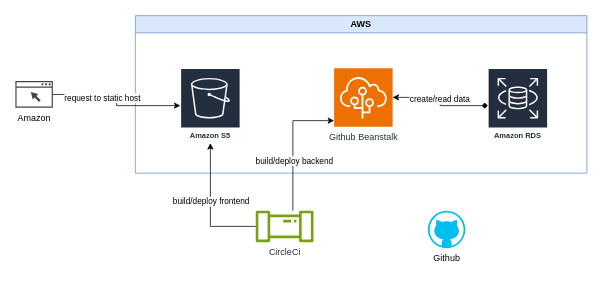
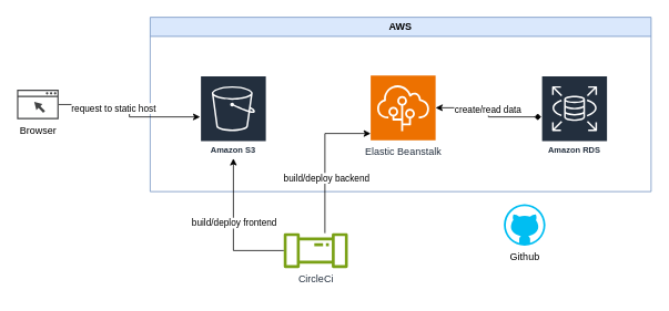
- <mxCell id="10" value="Amazon" style="sketch=0;pointerEvents=1;shadow=0;dashed=0;html=1;strokeColor=none;fillColor=#434445;aspect=fixed;labelPosition=center;verticalLabelPosition=bottom;verticalAlign=top;align=center;outlineConnect=0;shape=mxgraph.vvd.web_browser;" vertex="1" parent="1"><mxGeometry x="20" y="107.25" width="50" height="35.5" as="geometry" /></mxCell>
+ <mxCell id="10" value="Browser" style="sketch=0;pointerEvents=1;shadow=0;dashed=0;html=1;strokeColor=none;fillColor=#434445;aspect=fixed;labelPosition=center;verticalLabelPosition=bottom;verticalAlign=top;align=center;outlineConnect=0;shape=mxgraph.vvd.web_browser;" vertex="1" parent="1"><mxGeometry x="20" y="107.25" width="50" height="35.5" as="geometry" /></mxCell>
- <mxCell id="4" value="Amazon S5" style="sketch=0;outlineConnect=0;fontColor=#232F3E;gradientColor=none;strokeColor=#ffffff;fillColor=#232F3E;dashed=0;verticalLabelPosition=middle;verticalAlign=bottom;align=center;html=1;whiteSpace=wrap;fontSize=10;fontStyle=1;spacing=3;shape=mxgraph.aws4.productIcon;prIcon=mxgraph.aws4.s3;" vertex="1" parent="2"><mxGeometry x="60" y="70" width="80" height="100" as="geometry" /></mxCell>
+ <mxCell id="4" value="Amazon S3" style="sketch=0;outlineConnect=0;fontColor=#232F3E;gradientColor=none;strokeColor=#ffffff;fillColor=#232F3E;dashed=0;verticalLabelPosition=middle;verticalAlign=bottom;align=center;html=1;whiteSpace=wrap;fontSize=10;fontStyle=1;spacing=3;shape=mxgraph.aws4.productIcon;prIcon=mxgraph.aws4.s3;" vertex="1" parent="2"><mxGeometry x="60" y="70" width="80" height="100" as="geometry" /></mxCell>
- <mxCell id="7" value="Github Beanstalk" style="sketch=0;points=[[0,0,0],[0.25,0,0],[0.5,0,0],[0.75,0,0],[1,0,0],[0,1,0],[0.25,1,0],[0.5,1,0],[0.75,1,0],[1,1,0],[0,0.25,0],[0,0.5,0],[0,0.75,0],[1,0.25,0],[1,0.5,0],[1,0.75,0]];outlineConnect=0;fontColor=#232F3E;fillColor=#ED7100;strokeColor=#ffffff;dashed=0;verticalLabelPosition=bottom;verticalAlign=top;align=center;html=1;fontSize=12;fontStyle=0;aspect=fixed;shape=mxgraph.aws4.resourceIcon;resIcon=mxgraph.aws4.elastic_beanstalk;" vertex="1" parent="2"><mxGeometry x="265" y="70" width="78" height="78" as="geometry" /></mxCell>
+ <mxCell id="7" value="Elastic Beanstalk" style="sketch=0;points=[[0,0,0],[0.25,0,0],[0.5,0,0],[0.75,0,0],[1,0,0],[0,1,0],[0.25,1,0],[0.5,1,0],[0.75,1,0],[1,1,0],[0,0.25,0],[0,0.5,0],[0,0.75,0],[1,0.25,0],[1,0.5,0],[1,0.75,0]];outlineConnect=0;fontColor=#232F3E;fillColor=#ED7100;strokeColor=#ffffff;dashed=0;verticalLabelPosition=bottom;verticalAlign=top;align=center;html=1;fontSize=12;fontStyle=0;aspect=fixed;shape=mxgraph.aws4.resourceIcon;resIcon=mxgraph.aws4.elastic_beanstalk;" vertex="1" parent="2"><mxGeometry x="265" y="70" width="78" height="78" as="geometry" /></mxCell>
- <mxCell id="11" value="Github" style="verticalLabelPosition=bottom;html=1;verticalAlign=top;align=center;strokeColor=none;fillColor=#00BEF2;shape=mxgraph.azure.github_code;pointerEvents=1;" vertex="1" parent="1"><mxGeometry x="570" y="280" width="50" height="50" as="geometry" /></mxCell>
+ <mxCell id="11" value="Github" style="verticalLabelPosition=bottom;html=1;verticalAlign=top;align=center;strokeColor=none;fillColor=#00BEF2;shape=mxgraph.azure.github_code;pointerEvents=1;" vertex="1" parent="1"><mxGeometry x="605" y="245" width="50" height="50" as="geometry" /></mxCell>
